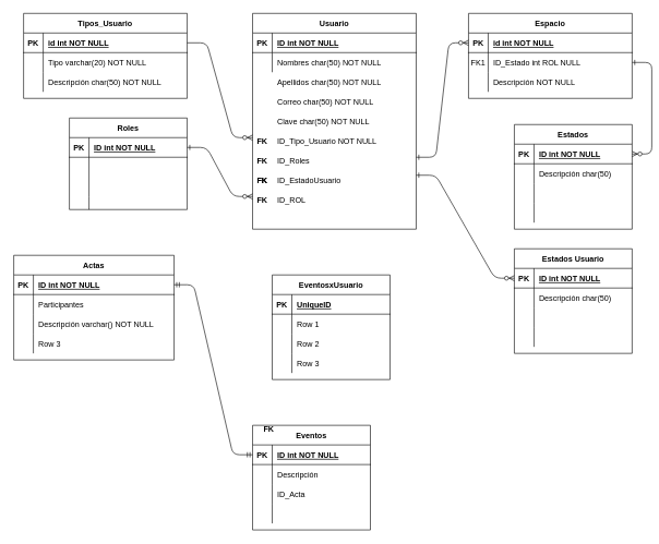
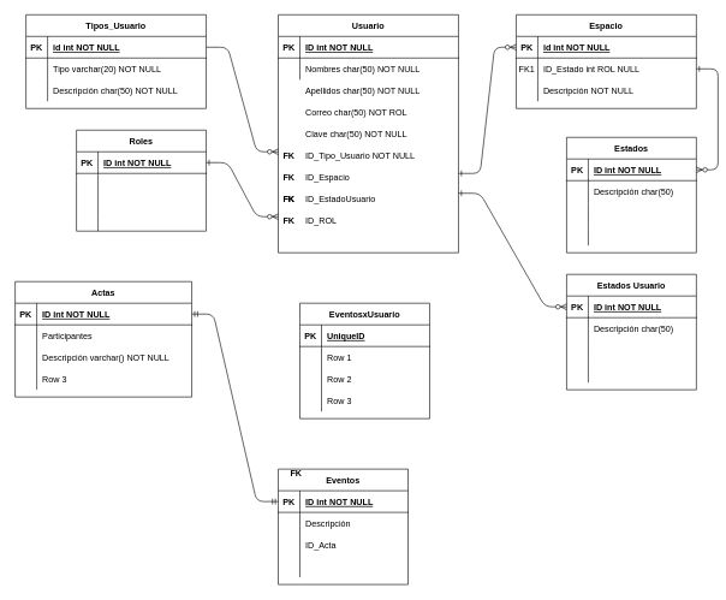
- <mxCell id="31" value="Correo char(50) NOT NULL" style="shape=partialRectangle;overflow=hidden;connectable=0;fillColor=none;top=0;left=0;bottom=0;right=0;align=left;spacingLeft=6;" parent="1" vertex="1"><mxGeometry x="415" y="140" width="220" height="30" as="geometry" /></mxCell>
+ <mxCell id="31" value="Correo char(50) NOT ROL" style="shape=partialRectangle;overflow=hidden;connectable=0;fillColor=none;top=0;left=0;bottom=0;right=0;align=left;spacingLeft=6;" parent="1" vertex="1"><mxGeometry x="415" y="140" width="220" height="30" as="geometry" /></mxCell>
- <mxCell id="35" value="ID_Roles" style="shape=partialRectangle;overflow=hidden;connectable=0;fillColor=none;top=0;left=0;bottom=0;right=0;align=left;spacingLeft=6;" parent="1" vertex="1"><mxGeometry x="415" y="230" width="220" height="30" as="geometry" /></mxCell>
+ <mxCell id="35" value="ID_Espacio" style="shape=partialRectangle;overflow=hidden;connectable=0;fillColor=none;top=0;left=0;bottom=0;right=0;align=left;spacingLeft=6;" parent="1" vertex="1"><mxGeometry x="415" y="230" width="220" height="30" as="geometry" /></mxCell>
